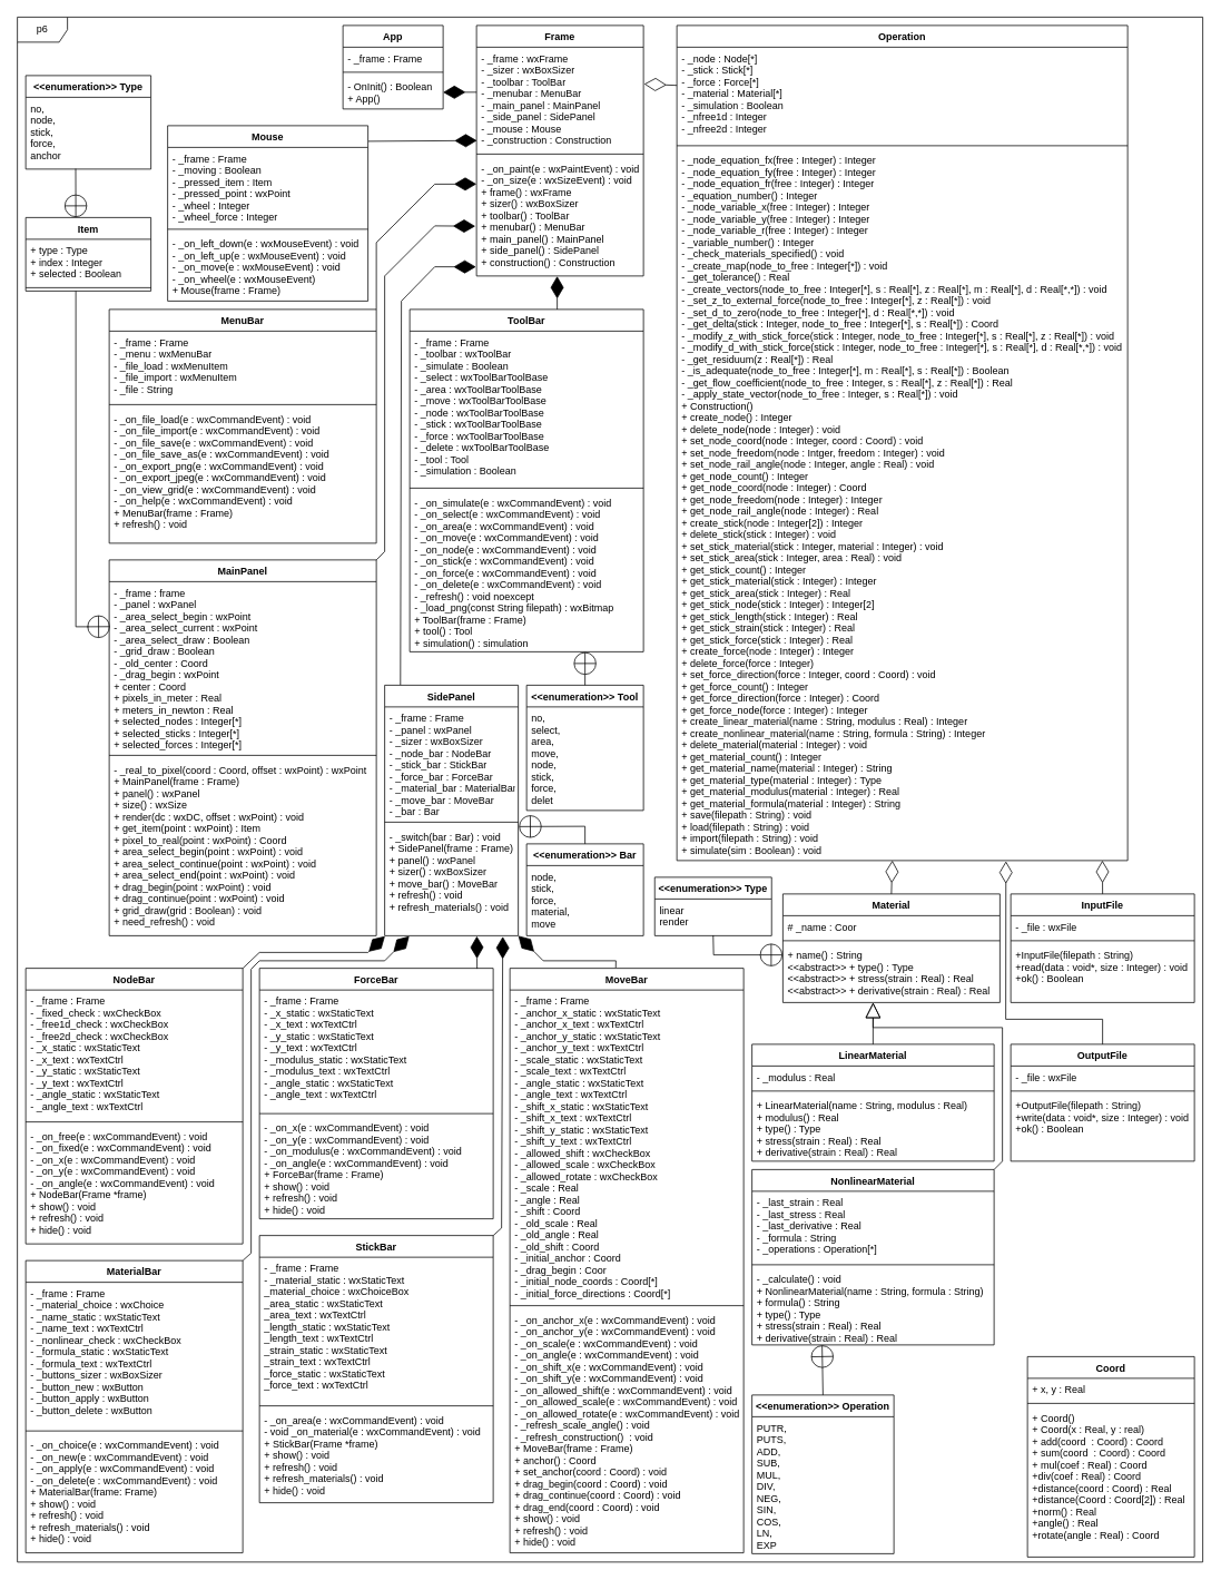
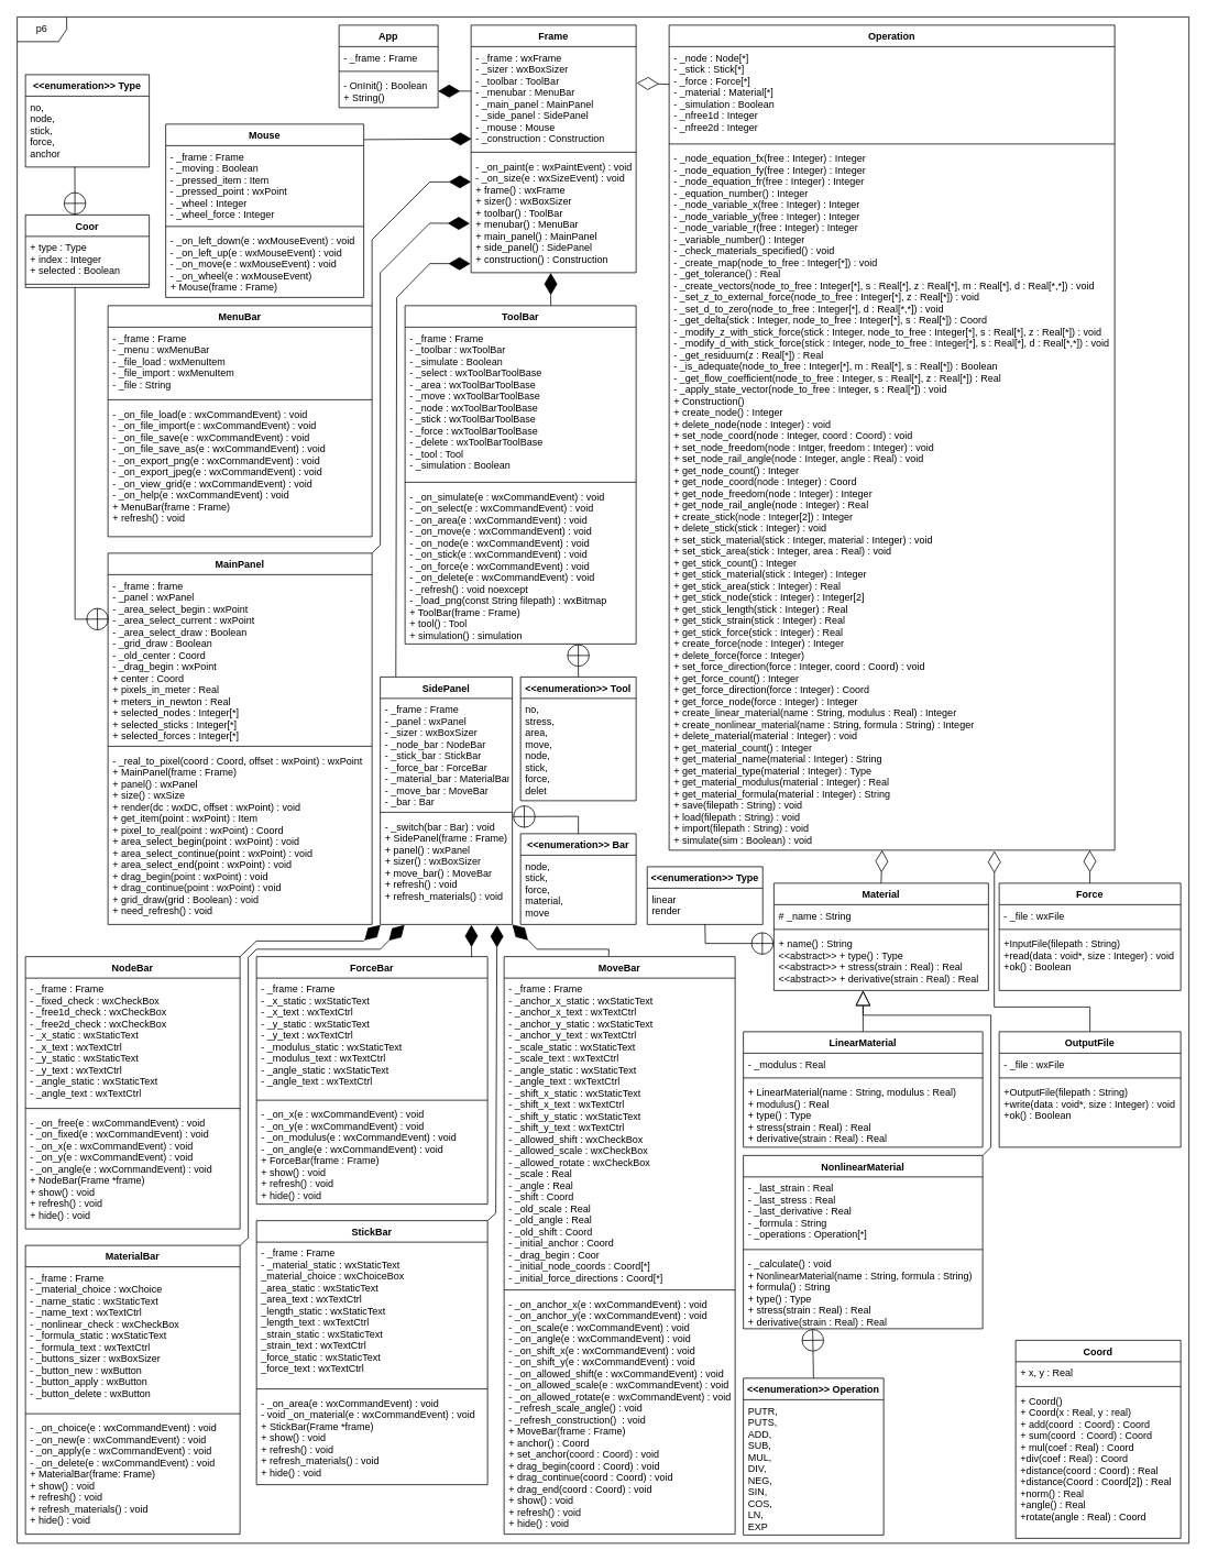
- <mxCell value="- OnInit() : Boolean&#10;+ App()" id="14" parent="11" style="text;strokeColor=none;fillColor=none;align=left;verticalAlign=top;spacingLeft=4;spacingRight=4;overflow=hidden;rotatable=0;points=[[0,0.5],[1,0.5]];portConstraint=eastwest;" vertex="1"><mxGeometry as="geometry" height="40" width="120" y="60" /></mxCell>
+ <mxCell value="- OnInit() : Boolean&#10;+ String()" id="14" parent="11" style="text;strokeColor=none;fillColor=none;align=left;verticalAlign=top;spacingLeft=4;spacingRight=4;overflow=hidden;rotatable=0;points=[[0,0.5],[1,0.5]];portConstraint=eastwest;" vertex="1"><mxGeometry as="geometry" height="40" width="120" y="60" /></mxCell>
- <mxCell value="Item" id="96" parent="1" style="swimlane;fontStyle=1;align=center;verticalAlign=top;childLayout=stackLayout;horizontal=1;startSize=26;horizontalStack=0;resizeParent=1;resizeParentMax=0;resizeLast=0;collapsible=1;marginBottom=0;" vertex="1"><mxGeometry as="geometry" height="88" width="150" y="260" x="30" /></mxCell>
+ <mxCell value="Coor" id="96" parent="1" style="swimlane;fontStyle=1;align=center;verticalAlign=top;childLayout=stackLayout;horizontal=1;startSize=26;horizontalStack=0;resizeParent=1;resizeParentMax=0;resizeLast=0;collapsible=1;marginBottom=0;" vertex="1"><mxGeometry as="geometry" height="88" width="150" y="260" x="30" /></mxCell>
- <mxCell value="no,&#10;   select,&#10;   area,&#10;   move,&#10;   node,&#10;   stick,&#10;   force,&#10;   delet" id="82" parent="81" style="text;strokeColor=none;fillColor=none;align=left;verticalAlign=top;spacingLeft=4;spacingRight=4;overflow=hidden;rotatable=0;points=[[0,0.5],[1,0.5]];portConstraint=eastwest;" vertex="1"><mxGeometry as="geometry" height="124" width="140" y="26" /></mxCell>
+ <mxCell value="no,&#10;   stress,&#10;   area,&#10;   move,&#10;   node,&#10;   stick,&#10;   force,&#10;   delet" id="82" parent="81" style="text;strokeColor=none;fillColor=none;align=left;verticalAlign=top;spacingLeft=4;spacingRight=4;overflow=hidden;rotatable=0;points=[[0,0.5],[1,0.5]];portConstraint=eastwest;" vertex="1"><mxGeometry as="geometry" height="124" width="140" y="26" /></mxCell>
- <mxCell value="InputFile" id="103" parent="1" style="swimlane;fontStyle=1;align=center;verticalAlign=top;childLayout=stackLayout;horizontal=1;startSize=26;horizontalStack=0;resizeParent=1;resizeParentMax=0;resizeLast=0;collapsible=1;marginBottom=0;" vertex="1"><mxGeometry as="geometry" height="130" width="220" y="1070" x="1210" /></mxCell>
+ <mxCell value="Force" id="103" parent="1" style="swimlane;fontStyle=1;align=center;verticalAlign=top;childLayout=stackLayout;horizontal=1;startSize=26;horizontalStack=0;resizeParent=1;resizeParentMax=0;resizeLast=0;collapsible=1;marginBottom=0;" vertex="1"><mxGeometry as="geometry" height="130" width="220" y="1070" x="1210" /></mxCell>
- <mxCell value="# _name : Coor" id="32" parent="31" style="text;strokeColor=none;fillColor=none;align=left;verticalAlign=top;spacingLeft=4;spacingRight=4;overflow=hidden;rotatable=0;points=[[0,0.5],[1,0.5]];portConstraint=eastwest;" vertex="1"><mxGeometry as="geometry" height="26" width="260" y="26" /></mxCell>
+ <mxCell value="# _name : String" id="32" parent="31" style="text;strokeColor=none;fillColor=none;align=left;verticalAlign=top;spacingLeft=4;spacingRight=4;overflow=hidden;rotatable=0;points=[[0,0.5],[1,0.5]];portConstraint=eastwest;" vertex="1"><mxGeometry as="geometry" height="26" width="260" y="26" /></mxCell>
